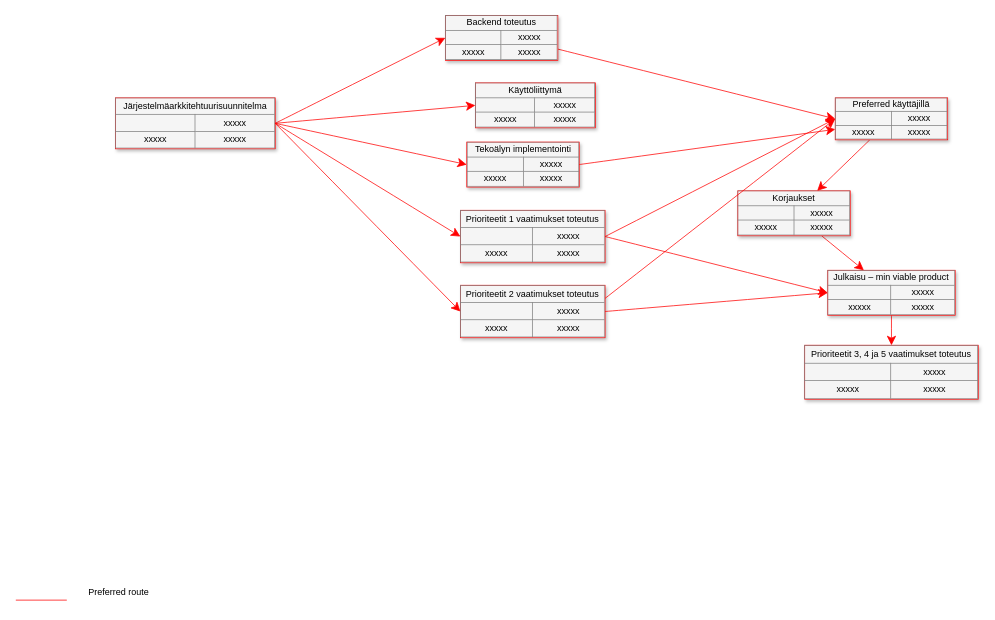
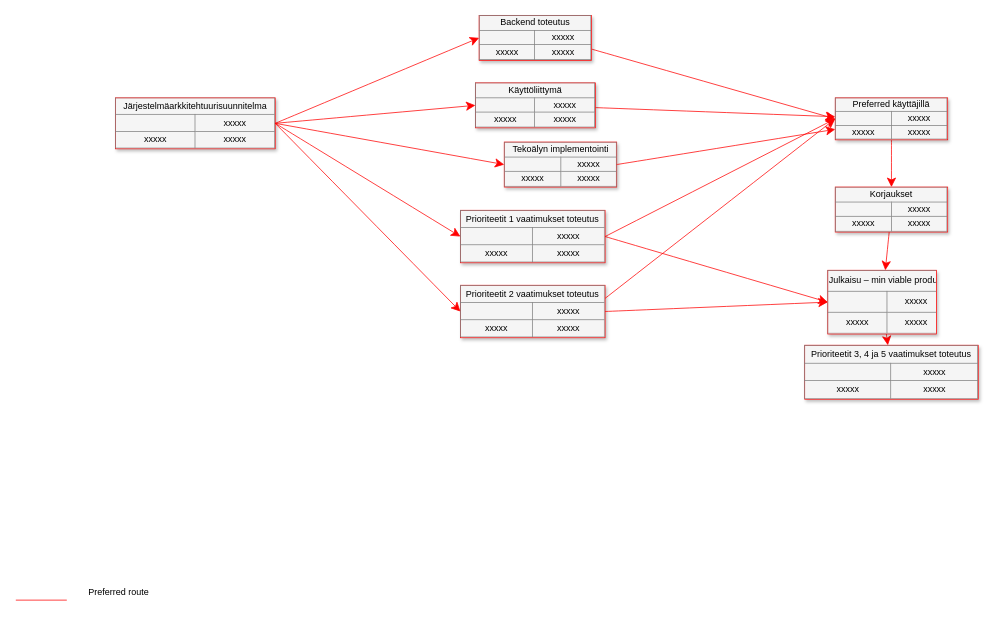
- <mxCell id="12" value="&lt;table border=&quot;1&quot; width=&quot;100%&quot; style=&quot;width: 100% ; height: 100% ; border-collapse: collapse&quot;&gt;&lt;tbody&gt;&lt;tr&gt;&lt;td colspan=&quot;2&quot; align=&quot;center&quot;&gt;Backend toteutus&lt;/td&gt;&lt;/tr&gt;&lt;tr&gt;&lt;td align=&quot;center&quot;&gt;&lt;br&gt;&lt;/td&gt;&lt;td align=&quot;center&quot;&gt;xxxxx&lt;br&gt;&lt;/td&gt;&lt;/tr&gt;&lt;tr&gt;&lt;td align=&quot;center&quot;&gt;xxxxx&lt;br&gt;&lt;/td&gt;&lt;td align=&quot;center&quot;&gt;xxxxx&lt;br&gt;&lt;/td&gt;&lt;/tr&gt;&lt;/tbody&gt;&lt;/table&gt;" style="text;html=1;strokeColor=#FF0000;fillColor=#f5f5f5;overflow=fill;rounded=0;shadow=1;fontSize=12;align=center;" parent="1" vertex="1"><mxGeometry x="593" y="20" width="150" height="60" as="geometry" /></mxCell>
+ <mxCell id="12" value="&lt;table border=&quot;1&quot; width=&quot;100%&quot; style=&quot;width: 100% ; height: 100% ; border-collapse: collapse&quot;&gt;&lt;tbody&gt;&lt;tr&gt;&lt;td colspan=&quot;2&quot; align=&quot;center&quot;&gt;Backend toteutus&lt;/td&gt;&lt;/tr&gt;&lt;tr&gt;&lt;td align=&quot;center&quot;&gt;&lt;br&gt;&lt;/td&gt;&lt;td align=&quot;center&quot;&gt;xxxxx&lt;br&gt;&lt;/td&gt;&lt;/tr&gt;&lt;tr&gt;&lt;td align=&quot;center&quot;&gt;xxxxx&lt;br&gt;&lt;/td&gt;&lt;td align=&quot;center&quot;&gt;xxxxx&lt;br&gt;&lt;/td&gt;&lt;/tr&gt;&lt;/tbody&gt;&lt;/table&gt;" style="text;html=1;strokeColor=#FF0000;fillColor=#f5f5f5;overflow=fill;rounded=0;shadow=1;fontSize=12;align=center;" parent="1" vertex="1"><mxGeometry x="638" y="20" width="150" height="60" as="geometry" /></mxCell>
+ <mxCell id="14" style="edgeStyle=none;curved=1;html=1;startSize=10;endArrow=classic;endFill=1;endSize=10;strokeColor=#FF0000;strokeWidth=1;fontSize=12;" parent="1" source="15" target="10" edge="1"><mxGeometry relative="1" as="geometry" /></mxCell>
- <mxCell id="21" value="&lt;table border=&quot;1&quot; width=&quot;100%&quot; style=&quot;width: 100% ; height: 100% ; border-collapse: collapse&quot;&gt;&lt;tbody&gt;&lt;tr&gt;&lt;td colspan=&quot;2&quot; align=&quot;center&quot;&gt;Tekoälyn implementointi&lt;/td&gt;&lt;/tr&gt;&lt;tr&gt;&lt;td align=&quot;center&quot;&gt;&lt;br&gt;&lt;/td&gt;&lt;td align=&quot;center&quot;&gt;xxxxx&lt;br&gt;&lt;/td&gt;&lt;/tr&gt;&lt;tr&gt;&lt;td align=&quot;center&quot;&gt;xxxxx&lt;br&gt;&lt;/td&gt;&lt;td align=&quot;center&quot;&gt;xxxxx&lt;br&gt;&lt;/td&gt;&lt;/tr&gt;&lt;/tbody&gt;&lt;/table&gt;" style="text;html=1;strokeColor=#FF0000;fillColor=#f5f5f5;overflow=fill;rounded=0;shadow=1;fontSize=12;align=center;" vertex="1" parent="1"><mxGeometry x="621.5" y="189" width="150" height="60" as="geometry" /></mxCell>
+ <mxCell id="21" value="&lt;table border=&quot;1&quot; width=&quot;100%&quot; style=&quot;width: 100% ; height: 100% ; border-collapse: collapse&quot;&gt;&lt;tbody&gt;&lt;tr&gt;&lt;td colspan=&quot;2&quot; align=&quot;center&quot;&gt;Tekoälyn implementointi&lt;/td&gt;&lt;/tr&gt;&lt;tr&gt;&lt;td align=&quot;center&quot;&gt;&lt;br&gt;&lt;/td&gt;&lt;td align=&quot;center&quot;&gt;xxxxx&lt;br&gt;&lt;/td&gt;&lt;/tr&gt;&lt;tr&gt;&lt;td align=&quot;center&quot;&gt;xxxxx&lt;br&gt;&lt;/td&gt;&lt;td align=&quot;center&quot;&gt;xxxxx&lt;br&gt;&lt;/td&gt;&lt;/tr&gt;&lt;/tbody&gt;&lt;/table&gt;" style="text;html=1;strokeColor=#FF0000;fillColor=#f5f5f5;overflow=fill;rounded=0;shadow=1;fontSize=12;align=center;" vertex="1" parent="1"><mxGeometry x="671.5" y="189" width="150" height="60" as="geometry" /></mxCell>
- <mxCell id="8" value="&lt;table border=&quot;1&quot; width=&quot;100%&quot; style=&quot;width: 100% ; height: 100% ; border-collapse: collapse&quot;&gt;&lt;tbody&gt;&lt;tr&gt;&lt;td colspan=&quot;2&quot; align=&quot;center&quot;&gt;Korjaukset&lt;/td&gt;&lt;/tr&gt;&lt;tr&gt;&lt;td align=&quot;center&quot;&gt;&lt;br&gt;&lt;/td&gt;&lt;td align=&quot;center&quot;&gt;xxxxx&lt;br&gt;&lt;/td&gt;&lt;/tr&gt;&lt;tr&gt;&lt;td align=&quot;center&quot;&gt;xxxxx&lt;br&gt;&lt;/td&gt;&lt;td align=&quot;center&quot;&gt;xxxxx&lt;br&gt;&lt;/td&gt;&lt;/tr&gt;&lt;/tbody&gt;&lt;/table&gt;" style="text;html=1;strokeColor=#FF0000;fillColor=#f5f5f5;overflow=fill;rounded=0;shadow=1;fontSize=12;align=center;" parent="1" vertex="1"><mxGeometry x="983" y="254" width="150" height="60" as="geometry" /></mxCell>
+ <mxCell id="8" value="&lt;table border=&quot;1&quot; width=&quot;100%&quot; style=&quot;width: 100% ; height: 100% ; border-collapse: collapse&quot;&gt;&lt;tbody&gt;&lt;tr&gt;&lt;td colspan=&quot;2&quot; align=&quot;center&quot;&gt;Korjaukset&lt;/td&gt;&lt;/tr&gt;&lt;tr&gt;&lt;td align=&quot;center&quot;&gt;&lt;br&gt;&lt;/td&gt;&lt;td align=&quot;center&quot;&gt;xxxxx&lt;br&gt;&lt;/td&gt;&lt;/tr&gt;&lt;tr&gt;&lt;td align=&quot;center&quot;&gt;xxxxx&lt;br&gt;&lt;/td&gt;&lt;td align=&quot;center&quot;&gt;xxxxx&lt;br&gt;&lt;/td&gt;&lt;/tr&gt;&lt;/tbody&gt;&lt;/table&gt;" style="text;html=1;strokeColor=#FF0000;fillColor=#f5f5f5;overflow=fill;rounded=0;shadow=1;fontSize=12;align=center;" parent="1" vertex="1"><mxGeometry x="1113" y="249" width="150" height="60" as="geometry" /></mxCell>
- <mxCell id="6" value="&lt;table border=&quot;1&quot; width=&quot;100%&quot; style=&quot;width: 100% ; height: 100% ; border-collapse: collapse&quot;&gt;&lt;tbody&gt;&lt;tr&gt;&lt;td colspan=&quot;2&quot; align=&quot;center&quot;&gt;Julkaisu – min viable product&lt;/td&gt;&lt;/tr&gt;&lt;tr&gt;&lt;td align=&quot;center&quot;&gt;&lt;br&gt;&lt;/td&gt;&lt;td align=&quot;center&quot;&gt;xxxxx&lt;br&gt;&lt;/td&gt;&lt;/tr&gt;&lt;tr&gt;&lt;td align=&quot;center&quot;&gt;xxxxx&lt;br&gt;&lt;/td&gt;&lt;td align=&quot;center&quot;&gt;xxxxx&lt;br&gt;&lt;/td&gt;&lt;/tr&gt;&lt;/tbody&gt;&lt;/table&gt;" style="text;html=1;strokeColor=#FF0000;fillColor=#f5f5f5;overflow=fill;rounded=0;shadow=1;fontSize=12;align=center;" parent="1" vertex="1"><mxGeometry x="1103" y="360" width="170" height="60" as="geometry" /></mxCell>
+ <mxCell id="6" value="&lt;table border=&quot;1&quot; width=&quot;100%&quot; style=&quot;width: 100% ; height: 100% ; border-collapse: collapse&quot;&gt;&lt;tbody&gt;&lt;tr&gt;&lt;td colspan=&quot;2&quot; align=&quot;center&quot;&gt;Julkaisu – min viable product&lt;/td&gt;&lt;/tr&gt;&lt;tr&gt;&lt;td align=&quot;center&quot;&gt;&lt;br&gt;&lt;/td&gt;&lt;td align=&quot;center&quot;&gt;xxxxx&lt;br&gt;&lt;/td&gt;&lt;/tr&gt;&lt;tr&gt;&lt;td align=&quot;center&quot;&gt;xxxxx&lt;br&gt;&lt;/td&gt;&lt;td align=&quot;center&quot;&gt;xxxxx&lt;br&gt;&lt;/td&gt;&lt;/tr&gt;&lt;/tbody&gt;&lt;/table&gt;" style="text;html=1;strokeColor=#FF0000;fillColor=#f5f5f5;overflow=fill;rounded=0;shadow=1;fontSize=12;align=center;" parent="1" vertex="1"><mxGeometry x="1103" y="360" width="145" height="85" as="geometry" /></mxCell>
